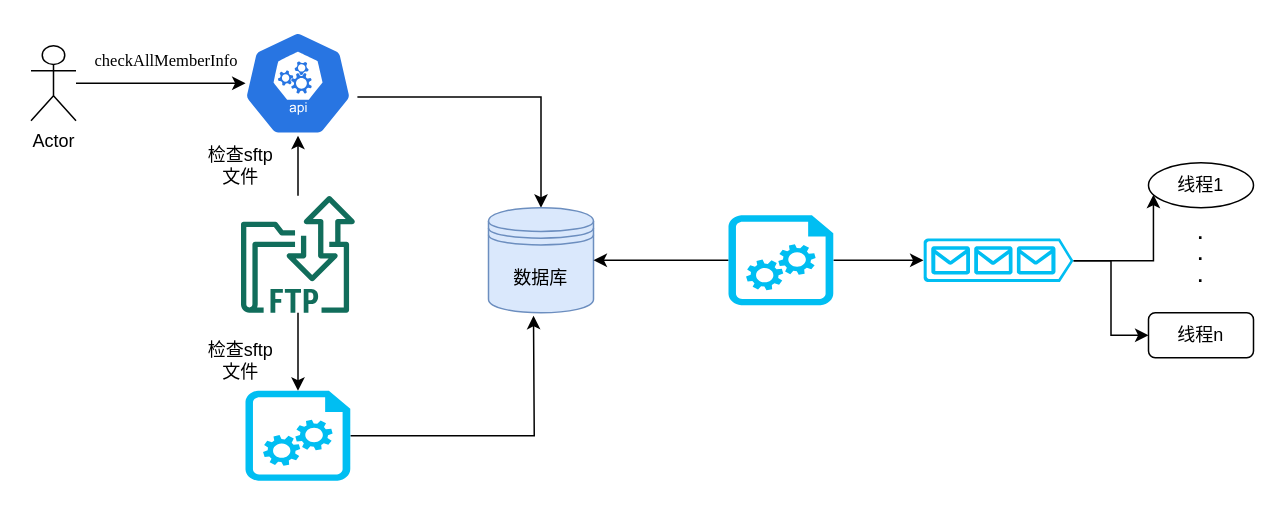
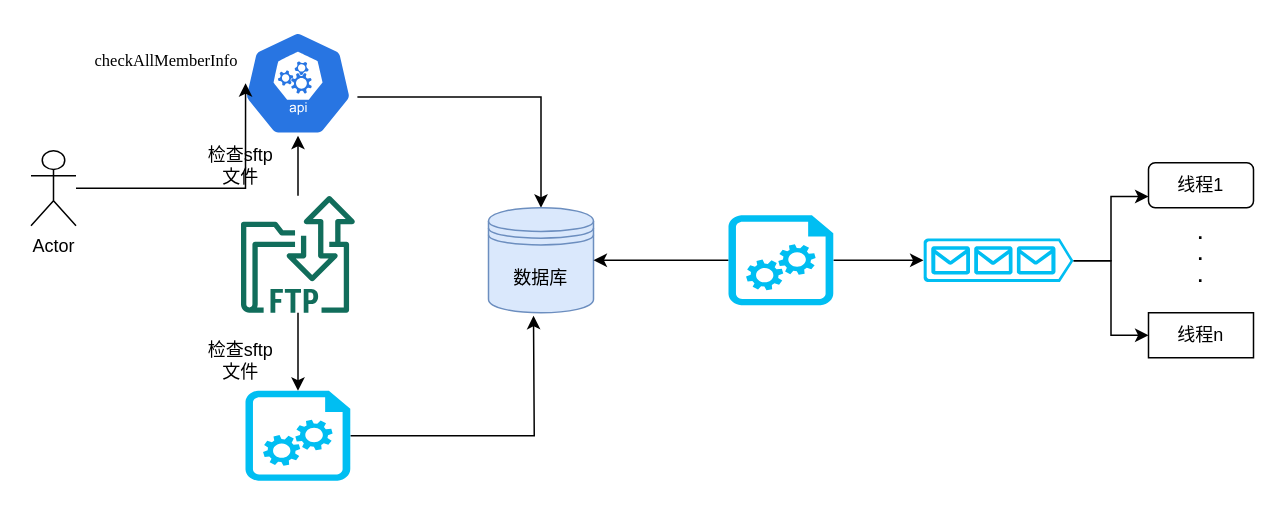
- <mxCell id="20" value="Actor" style="shape=umlActor;verticalLabelPosition=bottom;verticalAlign=top;html=1;outlineConnect=0;" vertex="1" parent="1"><mxGeometry x="20" y="30" width="30" height="50" as="geometry" /></mxCell>
+ <mxCell id="20" value="Actor" style="shape=umlActor;verticalLabelPosition=bottom;verticalAlign=top;html=1;outlineConnect=0;" vertex="1" parent="1"><mxGeometry x="20" y="100" width="30" height="50" as="geometry" /></mxCell>
- <mxCell id="16" value="线程1" style="ellipse;whiteSpace=wrap;html=1;" vertex="1" parent="1"><mxGeometry x="765" y="108" width="70" height="30" as="geometry" /></mxCell>
+ <mxCell id="16" value="线程1" style="rounded=1;whiteSpace=wrap;html=1;" vertex="1" parent="1"><mxGeometry x="765" y="108" width="70" height="30" as="geometry" /></mxCell>
- <mxCell id="17" value="线程n" style="rounded=1;whiteSpace=wrap;html=1;" vertex="1" parent="1"><mxGeometry x="765" y="208" width="70" height="30" as="geometry" /></mxCell>
+ <mxCell id="17" value="线程n" style="whiteSpace=wrap;html=1;rounded=0;" vertex="1" parent="1"><mxGeometry x="765" y="208" width="70" height="30" as="geometry" /></mxCell>
